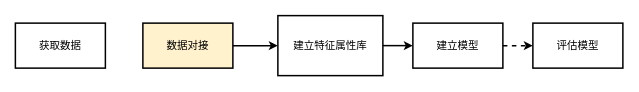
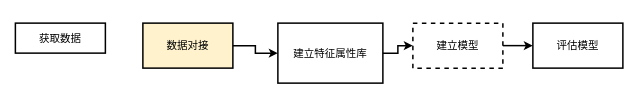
- <mxCell id="2" value="获取数据" style="rounded=0;whiteSpace=wrap;html=1;strokeWidth=2;fontSize=14;" vertex="1" parent="1"><mxGeometry x="20" y="30" width="120" height="60" as="geometry" /></mxCell>
+ <mxCell id="2" value="获取数据" style="rounded=0;whiteSpace=wrap;html=1;strokeWidth=2;fontSize=14;" vertex="1" parent="1"><mxGeometry x="20" y="30" width="120" height="40" as="geometry" /></mxCell>
- <mxCell id="6" value="建立特征属性库" style="rounded=0;whiteSpace=wrap;html=1;fillColor=none;strokeWidth=2;fontSize=14;" vertex="1" parent="1"><mxGeometry x="370" y="20" width="140" height="80" as="geometry" /></mxCell>
+ <mxCell id="6" value="建立特征属性库" style="rounded=0;whiteSpace=wrap;html=1;fillColor=none;strokeWidth=2;fontSize=14;" vertex="1" parent="1"><mxGeometry x="370" y="30" width="140" height="80" as="geometry" /></mxCell>
- <mxCell id="8" value="建立模型" style="rounded=0;whiteSpace=wrap;html=1;fillColor=none;strokeWidth=2;fontSize=14;" vertex="1" parent="1"><mxGeometry x="550" y="30" width="120" height="60" as="geometry" /></mxCell>
+ <mxCell id="8" value="建立模型" style="rounded=0;whiteSpace=wrap;html=1;fillColor=none;strokeWidth=2;fontSize=14;dashed=1;" vertex="1" parent="1"><mxGeometry x="550" y="30" width="120" height="60" as="geometry" /></mxCell>
- <mxCell id="7" style="edgeStyle=orthogonalEdgeStyle;rounded=0;orthogonalLoop=1;jettySize=auto;html=1;exitX=1;exitY=0.5;exitDx=0;exitDy=0;entryX=0;entryY=0.5;entryDx=0;entryDy=0;strokeWidth=2;fontSize=14;dashed=1;" edge="1" parent="1" source="8" target="9"><mxGeometry relative="1" as="geometry" /></mxCell>
+ <mxCell id="7" style="edgeStyle=orthogonalEdgeStyle;rounded=0;orthogonalLoop=1;jettySize=auto;html=1;exitX=1;exitY=0.5;exitDx=0;exitDy=0;entryX=0;entryY=0.5;entryDx=0;entryDy=0;strokeWidth=2;fontSize=14;" edge="1" parent="1" source="8" target="9"><mxGeometry relative="1" as="geometry" /></mxCell>
